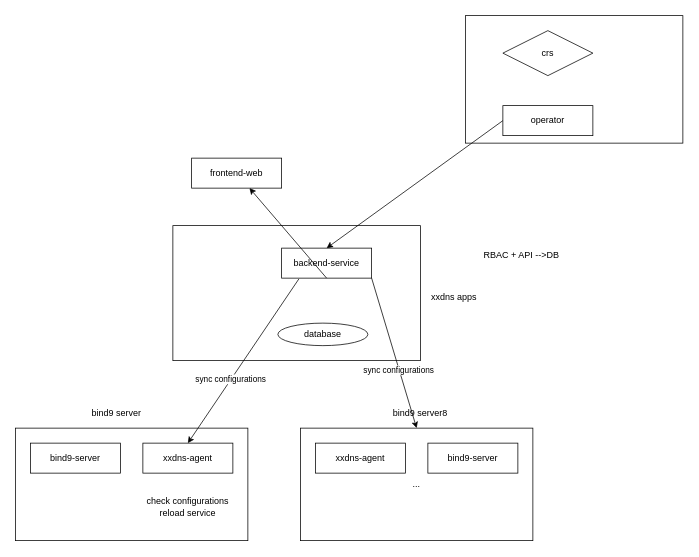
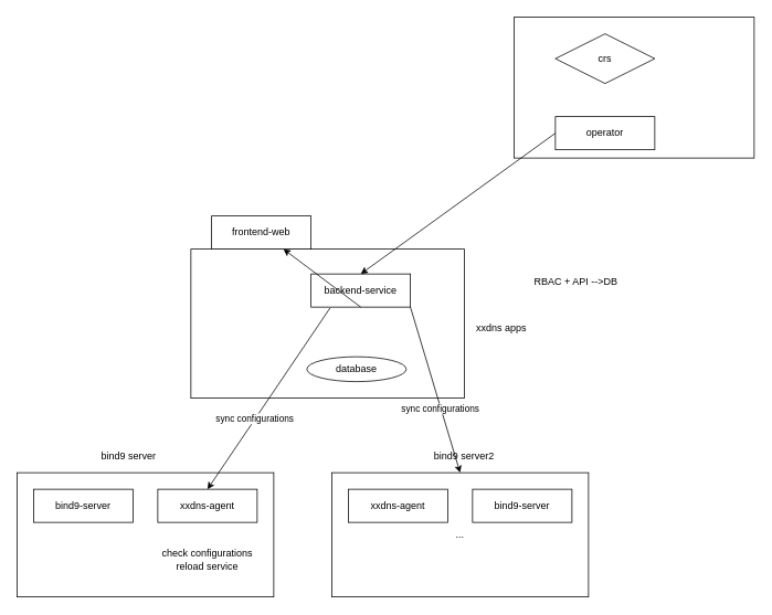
- <mxCell id="7" value="frontend-web" style="rounded=0;whiteSpace=wrap;html=1;" vertex="1" parent="1"><mxGeometry x="255" y="210" width="120" height="40" as="geometry" /></mxCell>
+ <mxCell id="7" value="frontend-web" style="rounded=0;whiteSpace=wrap;html=1;" vertex="1" parent="1"><mxGeometry x="255" y="260" width="120" height="40" as="geometry" /></mxCell>
- <mxCell id="12" value="bind9 server8" style="text;html=1;strokeColor=none;fillColor=none;align=center;verticalAlign=middle;whiteSpace=wrap;rounded=0;" vertex="1" parent="1"><mxGeometry x="500" y="540" width="120" height="20" as="geometry" /></mxCell>
+ <mxCell id="12" value="bind9 server2" style="text;html=1;strokeColor=none;fillColor=none;align=center;verticalAlign=middle;whiteSpace=wrap;rounded=0;" vertex="1" parent="1"><mxGeometry x="500" y="540" width="120" height="20" as="geometry" /></mxCell>
